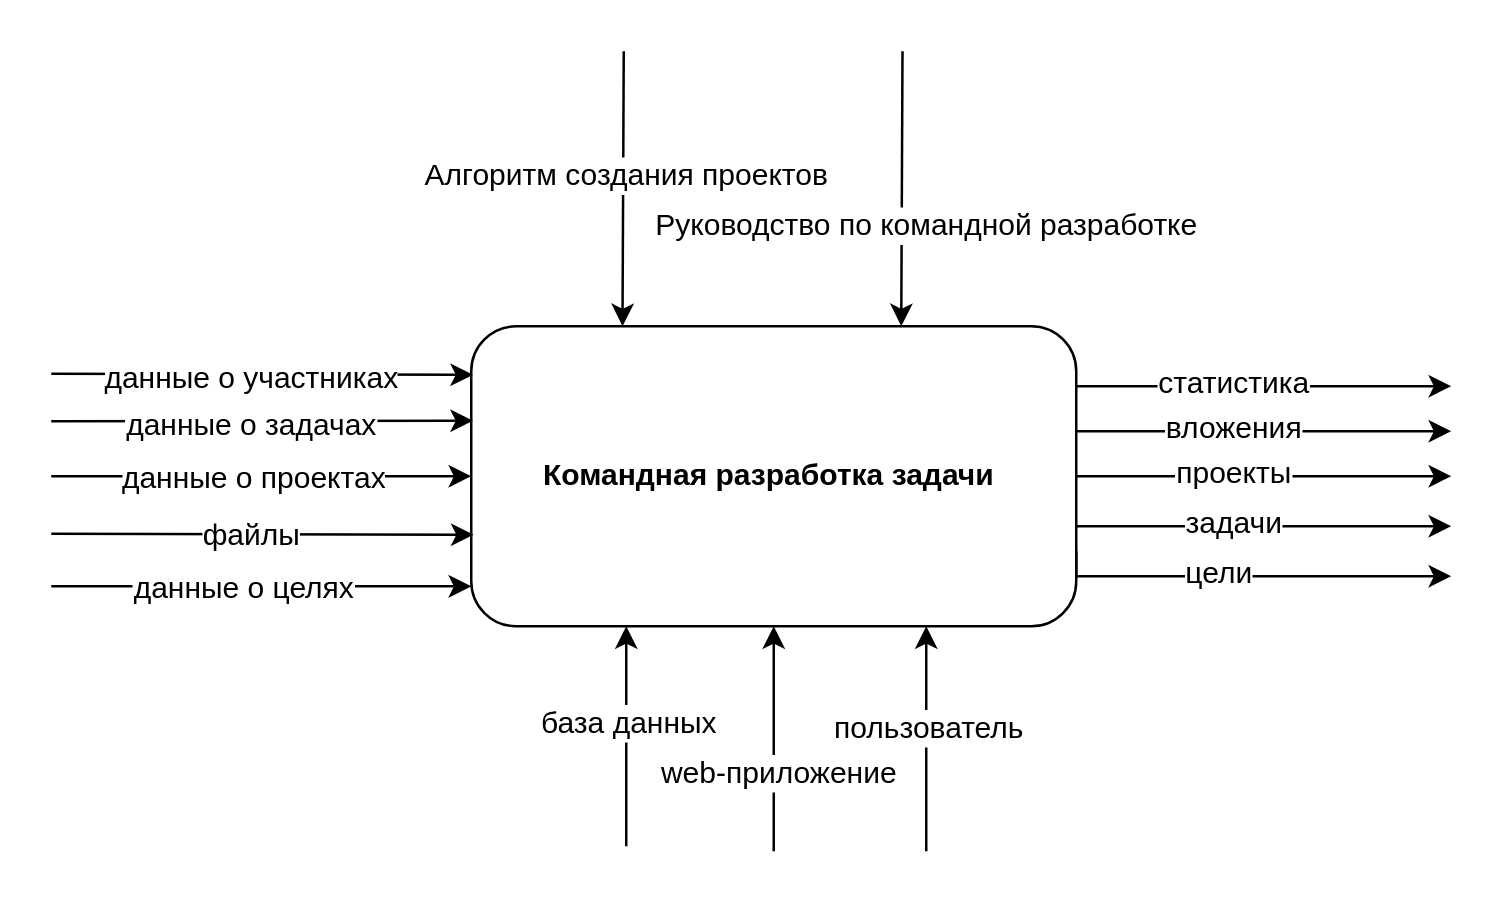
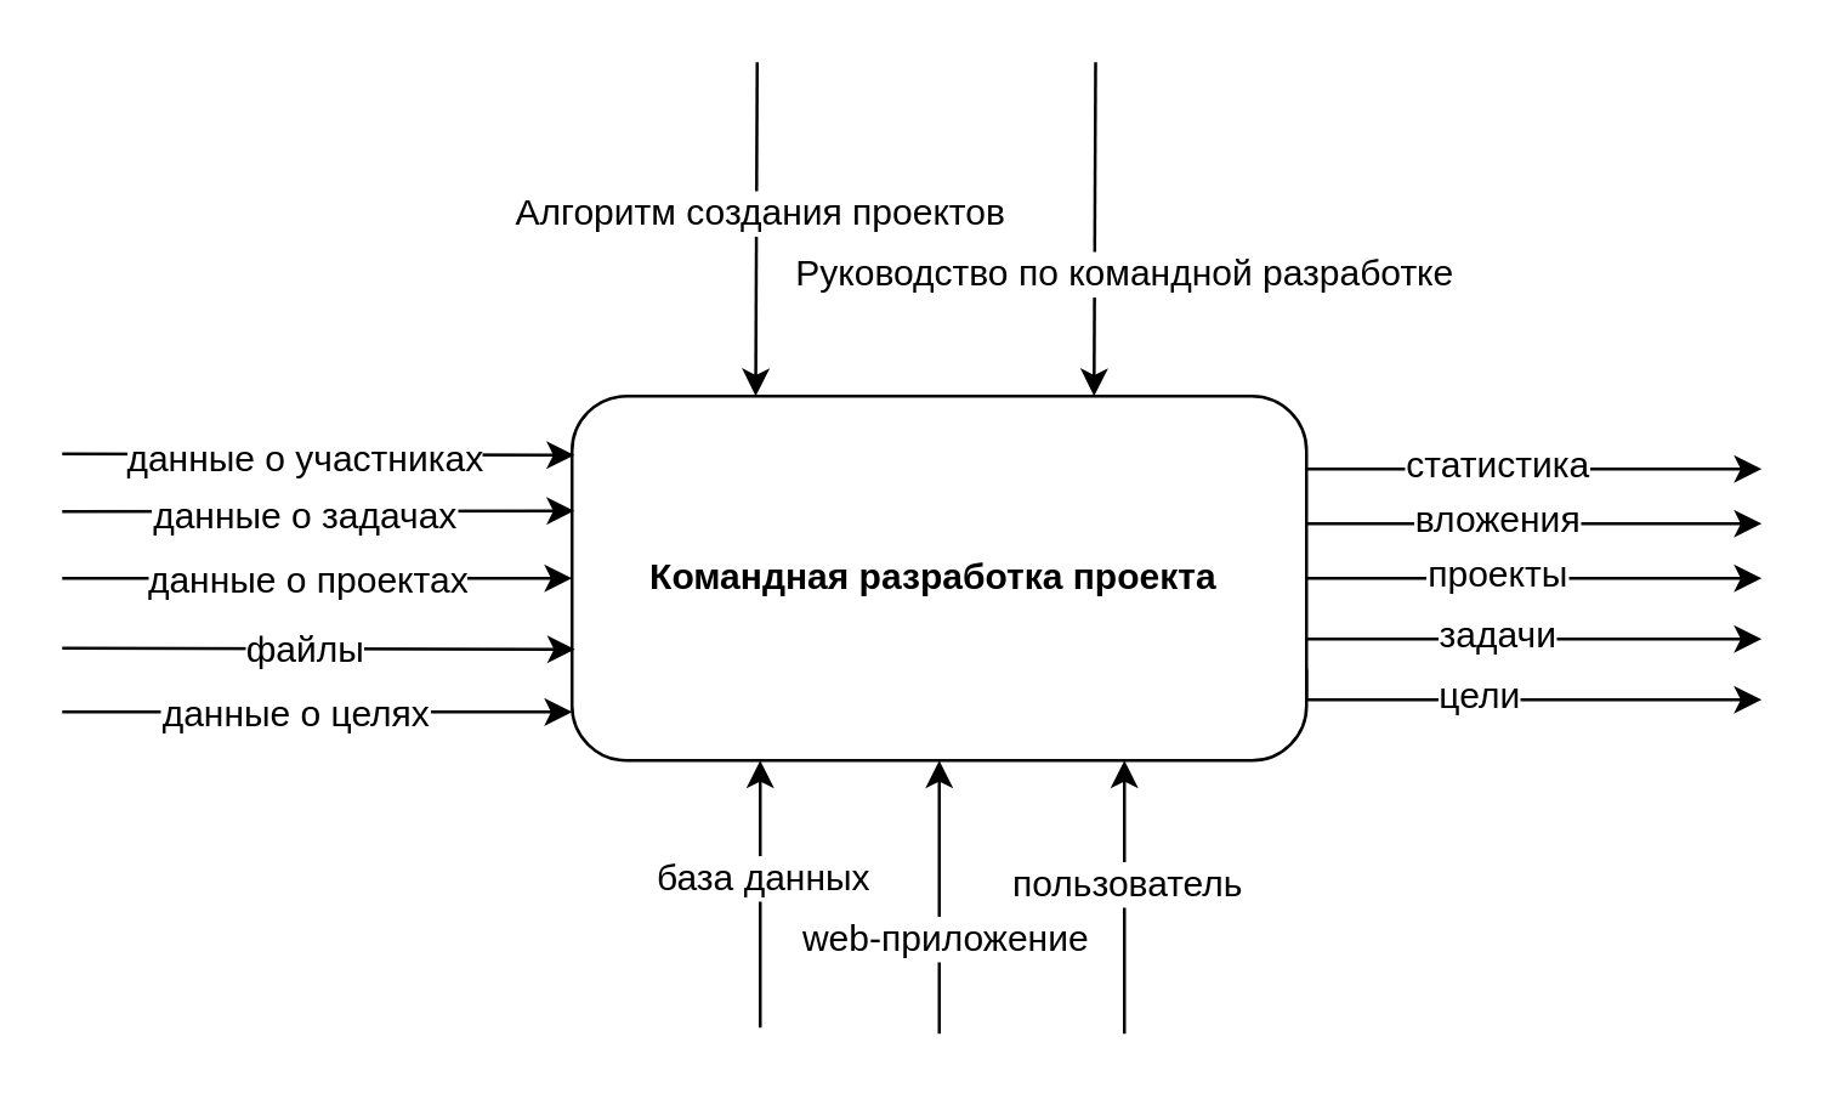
- <mxCell id="4" value="&lt;b&gt;Командная разработка задачи&amp;nbsp;&lt;/b&gt;" style="shape=ext;rounded=1;html=1;whiteSpace=wrap;" vertex="1" parent="1"><mxGeometry x="188" y="130" width="242" height="120" as="geometry" /></mxCell>
+ <mxCell id="4" value="&lt;b&gt;Командная разработка проекта&amp;nbsp;&lt;/b&gt;" style="shape=ext;rounded=1;html=1;whiteSpace=wrap;" vertex="1" parent="1"><mxGeometry x="188" y="130" width="242" height="120" as="geometry" /></mxCell>
